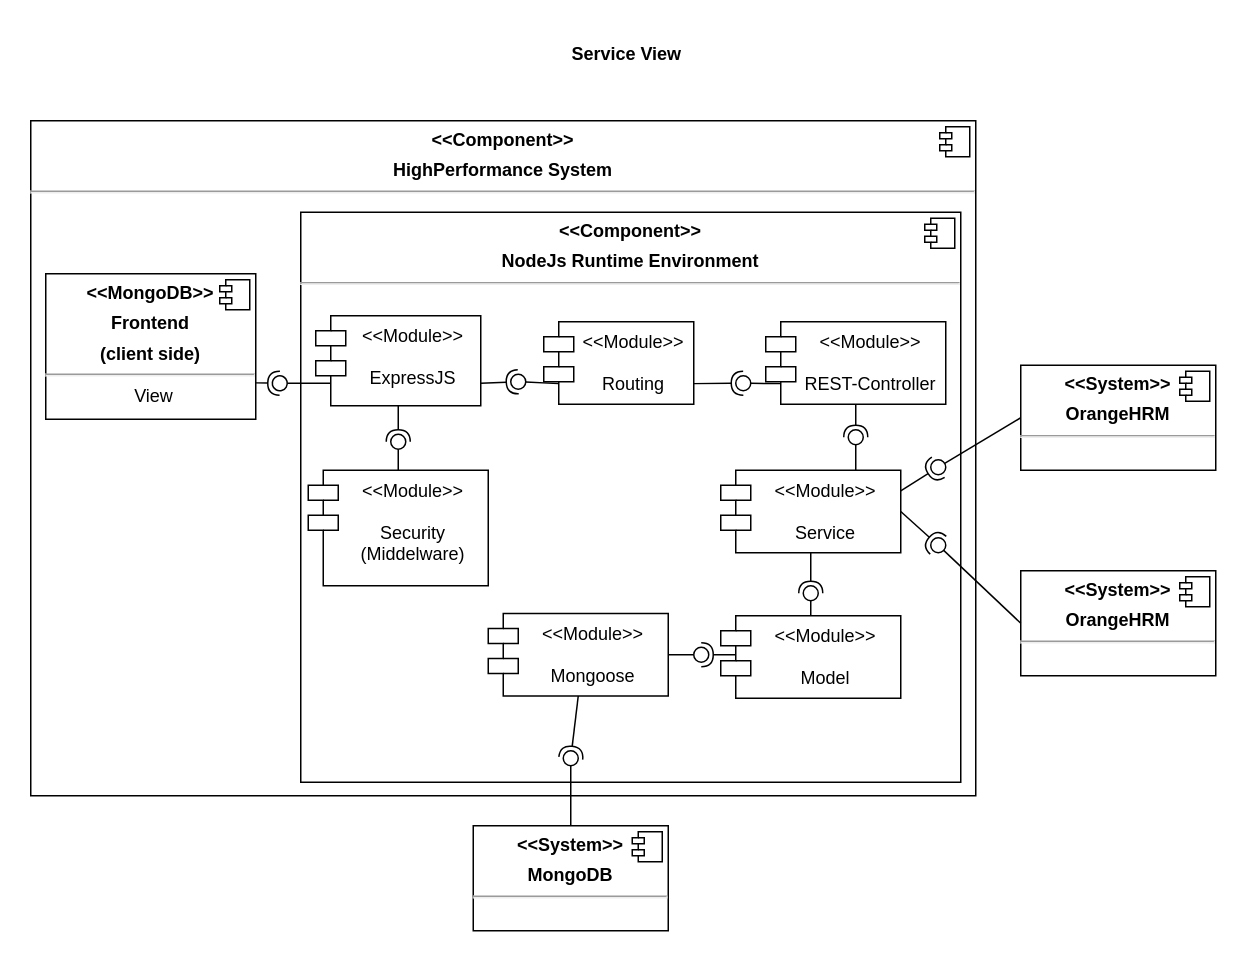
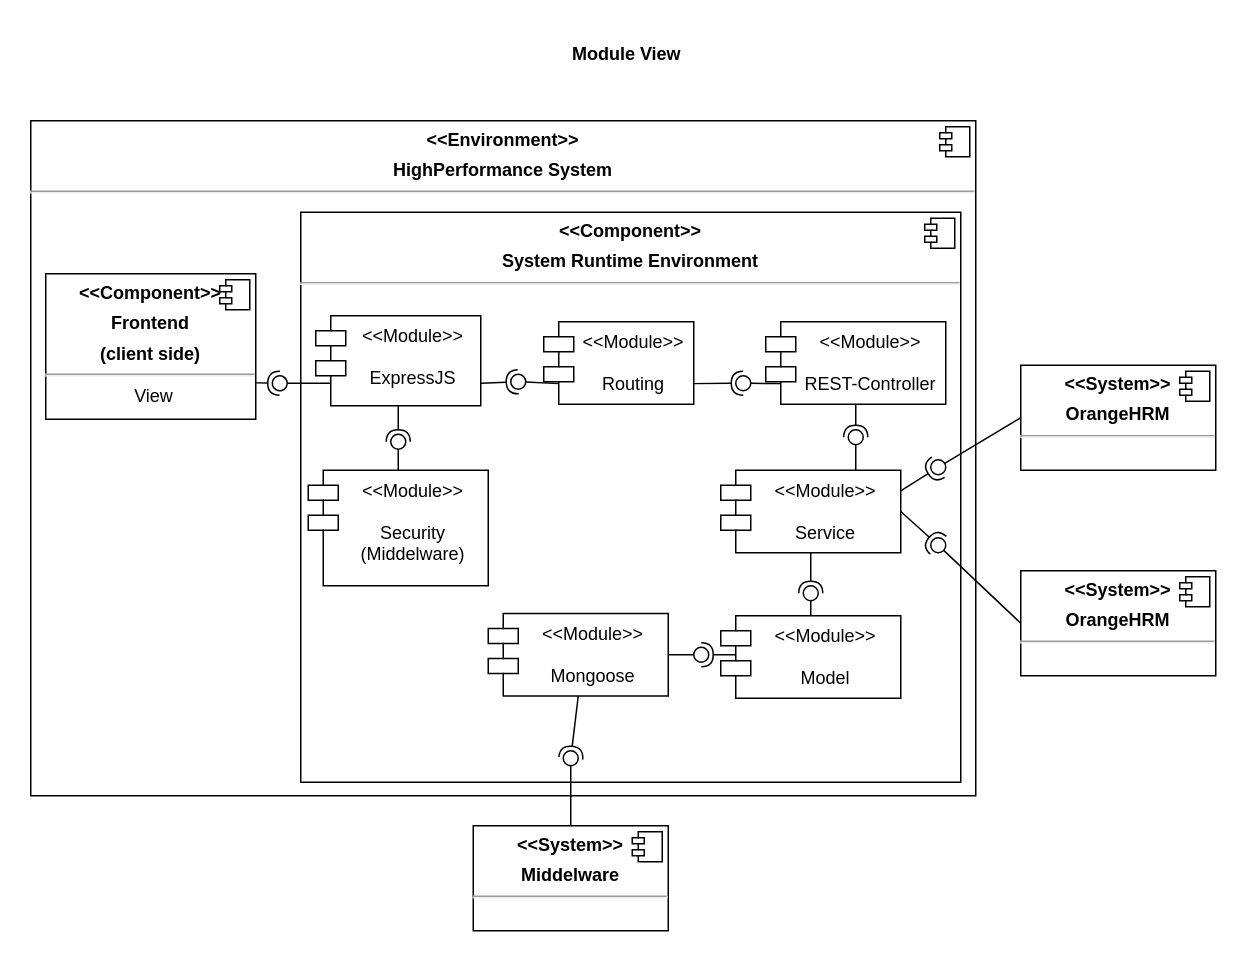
- <mxCell id="51" value="Service View" style="text;align=center;fontStyle=1;verticalAlign=middle;spacingLeft=3;spacingRight=3;strokeColor=none;rotatable=0;points=[[0,0.5],[1,0.5]];portConstraint=eastwest;" parent="1" vertex="1"><mxGeometry x="345" y="20" width="145" height="30" as="geometry" /></mxCell>
+ <mxCell id="51" value="Module View" style="text;align=center;fontStyle=1;verticalAlign=middle;spacingLeft=3;spacingRight=3;strokeColor=none;rotatable=0;points=[[0,0.5],[1,0.5]];portConstraint=eastwest;" parent="1" vertex="1"><mxGeometry x="345" y="20" width="145" height="30" as="geometry" /></mxCell>
- <mxCell id="2" value="&lt;p style=&quot;margin:0px;margin-top:6px;text-align:center;&quot;&gt;&lt;b&gt;&amp;lt;&amp;lt;Component&amp;gt;&amp;gt;&lt;/b&gt;&lt;/p&gt;&lt;p style=&quot;margin:0px;margin-top:6px;text-align:center;&quot;&gt;&lt;b&gt;HighPerformance System&lt;/b&gt;&lt;/p&gt;&lt;hr&gt;&lt;p style=&quot;margin:0px;margin-left:8px;&quot;&gt;&lt;br&gt;&lt;/p&gt;" style="align=left;overflow=fill;html=1;dropTarget=0;" parent="1" vertex="1"><mxGeometry x="20" y="80" width="630" height="450" as="geometry" /></mxCell>
+ <mxCell id="2" value="&lt;p style=&quot;margin:0px;margin-top:6px;text-align:center;&quot;&gt;&lt;b&gt;&amp;lt;&amp;lt;Environment&amp;gt;&amp;gt;&lt;/b&gt;&lt;/p&gt;&lt;p style=&quot;margin:0px;margin-top:6px;text-align:center;&quot;&gt;&lt;b&gt;HighPerformance System&lt;/b&gt;&lt;/p&gt;&lt;hr&gt;&lt;p style=&quot;margin:0px;margin-left:8px;&quot;&gt;&lt;br&gt;&lt;/p&gt;" style="align=left;overflow=fill;html=1;dropTarget=0;" parent="1" vertex="1"><mxGeometry x="20" y="80" width="630" height="450" as="geometry" /></mxCell>
- <mxCell id="4" value="&lt;p style=&quot;margin:0px;margin-top:6px;text-align:center;&quot;&gt;&lt;b&gt;&amp;lt;&amp;lt;Component&amp;gt;&amp;gt;&lt;/b&gt;&lt;/p&gt;&lt;p style=&quot;margin:0px;margin-top:6px;text-align:center;&quot;&gt;&lt;b&gt;NodeJs Runtime Environment&lt;/b&gt;&lt;/p&gt;&lt;hr&gt;&lt;p style=&quot;margin:0px;margin-left:8px;&quot;&gt;&lt;br&gt;&lt;/p&gt;" style="align=left;overflow=fill;html=1;dropTarget=0;" parent="1" vertex="1"><mxGeometry x="200" y="141" width="440" height="380" as="geometry" /></mxCell>
+ <mxCell id="4" value="&lt;p style=&quot;margin:0px;margin-top:6px;text-align:center;&quot;&gt;&lt;b&gt;&amp;lt;&amp;lt;Component&amp;gt;&amp;gt;&lt;/b&gt;&lt;/p&gt;&lt;p style=&quot;margin:0px;margin-top:6px;text-align:center;&quot;&gt;&lt;b&gt;System Runtime Environment&lt;/b&gt;&lt;/p&gt;&lt;hr&gt;&lt;p style=&quot;margin:0px;margin-left:8px;&quot;&gt;&lt;br&gt;&lt;/p&gt;" style="align=left;overflow=fill;html=1;dropTarget=0;" parent="1" vertex="1"><mxGeometry x="200" y="141" width="440" height="380" as="geometry" /></mxCell>
- <mxCell id="7" value="&lt;p style=&quot;margin:0px;margin-top:6px;text-align:center;&quot;&gt;&lt;b&gt;&amp;lt;&amp;lt;MongoDB&amp;gt;&amp;gt;&lt;/b&gt;&lt;/p&gt;&lt;p style=&quot;margin:0px;margin-top:6px;text-align:center;&quot;&gt;&lt;b&gt;Frontend&lt;/b&gt;&lt;/p&gt;&lt;p style=&quot;margin:0px;margin-top:6px;text-align:center;&quot;&gt;&lt;b&gt;(client side)&lt;/b&gt;&lt;/p&gt;&lt;hr&gt;&lt;p style=&quot;text-align: center; margin: 0px 0px 0px 8px;&quot;&gt;&lt;span style=&quot;background-color: initial;&quot;&gt;View&amp;nbsp;&lt;/span&gt;&lt;br&gt;&lt;/p&gt;" style="align=left;overflow=fill;html=1;dropTarget=0;" parent="1" vertex="1"><mxGeometry x="30" y="182" width="140" height="97" as="geometry" /></mxCell>
+ <mxCell id="7" value="&lt;p style=&quot;margin:0px;margin-top:6px;text-align:center;&quot;&gt;&lt;b&gt;&amp;lt;&amp;lt;Component&amp;gt;&amp;gt;&lt;/b&gt;&lt;/p&gt;&lt;p style=&quot;margin:0px;margin-top:6px;text-align:center;&quot;&gt;&lt;b&gt;Frontend&lt;/b&gt;&lt;/p&gt;&lt;p style=&quot;margin:0px;margin-top:6px;text-align:center;&quot;&gt;&lt;b&gt;(client side)&lt;/b&gt;&lt;/p&gt;&lt;hr&gt;&lt;p style=&quot;text-align: center; margin: 0px 0px 0px 8px;&quot;&gt;&lt;span style=&quot;background-color: initial;&quot;&gt;View&amp;nbsp;&lt;/span&gt;&lt;br&gt;&lt;/p&gt;" style="align=left;overflow=fill;html=1;dropTarget=0;" parent="1" vertex="1"><mxGeometry x="30" y="182" width="140" height="97" as="geometry" /></mxCell>
- <mxCell id="46" value="&lt;p style=&quot;margin:0px;margin-top:6px;text-align:center;&quot;&gt;&lt;b&gt;&amp;lt;&amp;lt;System&amp;gt;&amp;gt;&lt;/b&gt;&lt;/p&gt;&lt;p style=&quot;margin:0px;margin-top:6px;text-align:center;&quot;&gt;&lt;b&gt;MongoDB&lt;/b&gt;&lt;/p&gt;&lt;hr&gt;&lt;p style=&quot;text-align: center; margin: 0px 0px 0px 8px;&quot;&gt;&lt;br&gt;&lt;/p&gt;" style="align=left;overflow=fill;html=1;dropTarget=0;" parent="1" vertex="1"><mxGeometry x="315" y="550" width="130" height="70" as="geometry" /></mxCell>
+ <mxCell id="46" value="&lt;p style=&quot;margin:0px;margin-top:6px;text-align:center;&quot;&gt;&lt;b&gt;&amp;lt;&amp;lt;System&amp;gt;&amp;gt;&lt;/b&gt;&lt;/p&gt;&lt;p style=&quot;margin:0px;margin-top:6px;text-align:center;&quot;&gt;&lt;b&gt;Middelware&lt;/b&gt;&lt;/p&gt;&lt;hr&gt;&lt;p style=&quot;text-align: center; margin: 0px 0px 0px 8px;&quot;&gt;&lt;br&gt;&lt;/p&gt;" style="align=left;overflow=fill;html=1;dropTarget=0;" parent="1" vertex="1"><mxGeometry x="315" y="550" width="130" height="70" as="geometry" /></mxCell>
